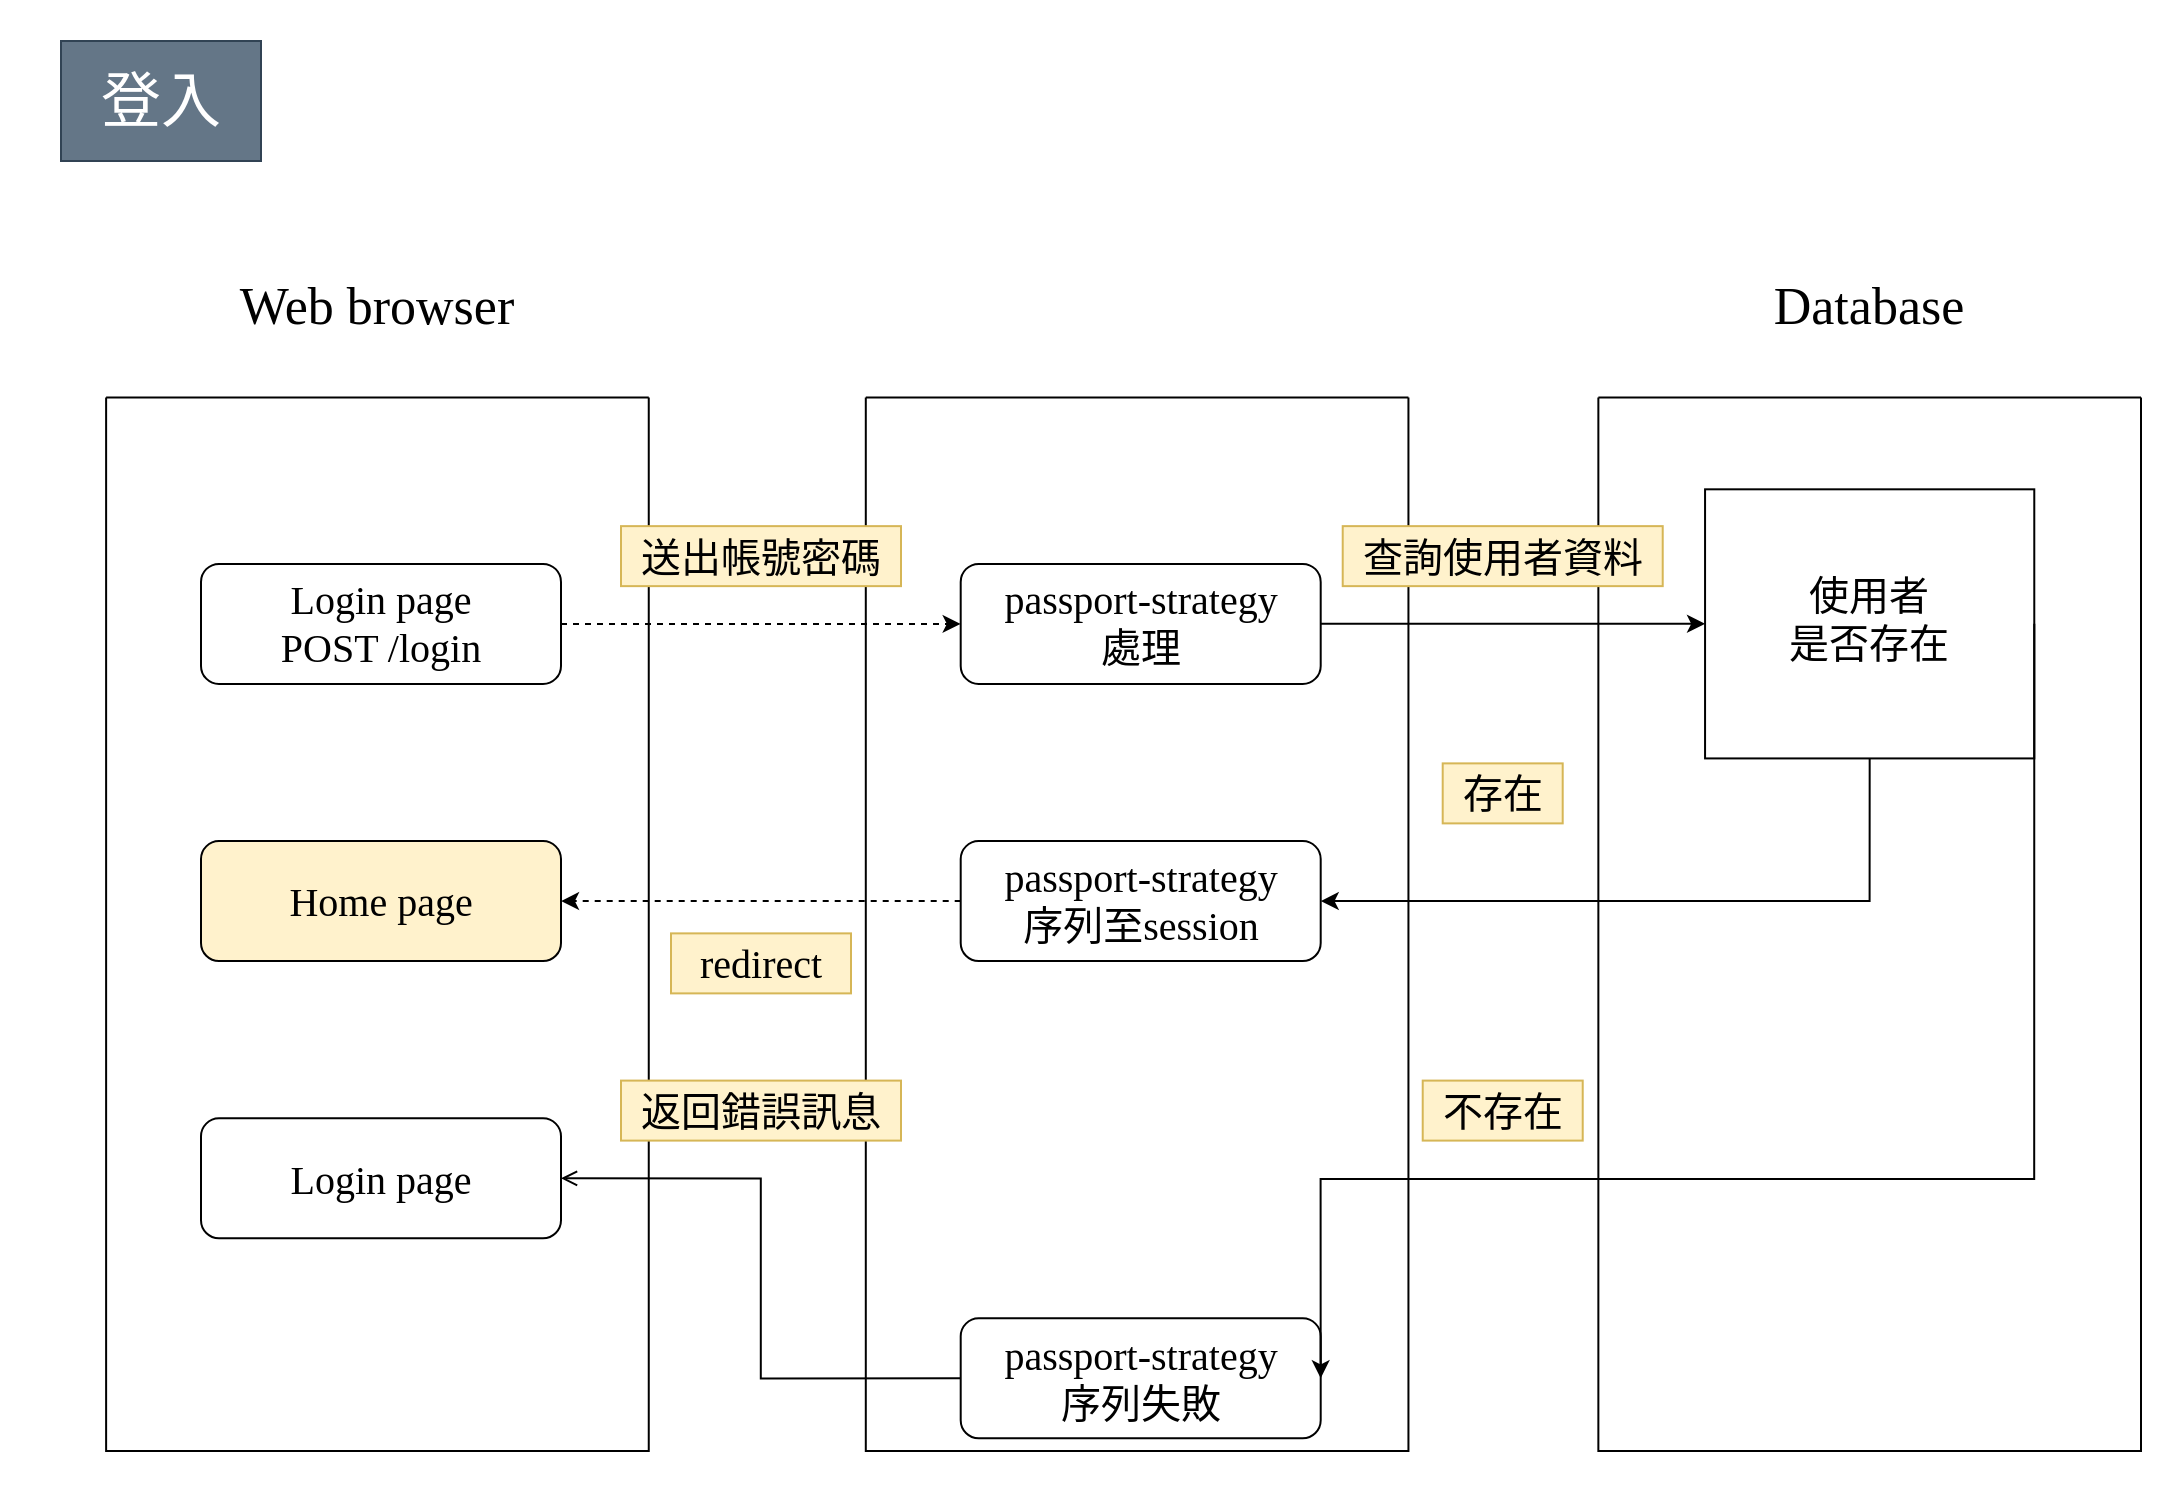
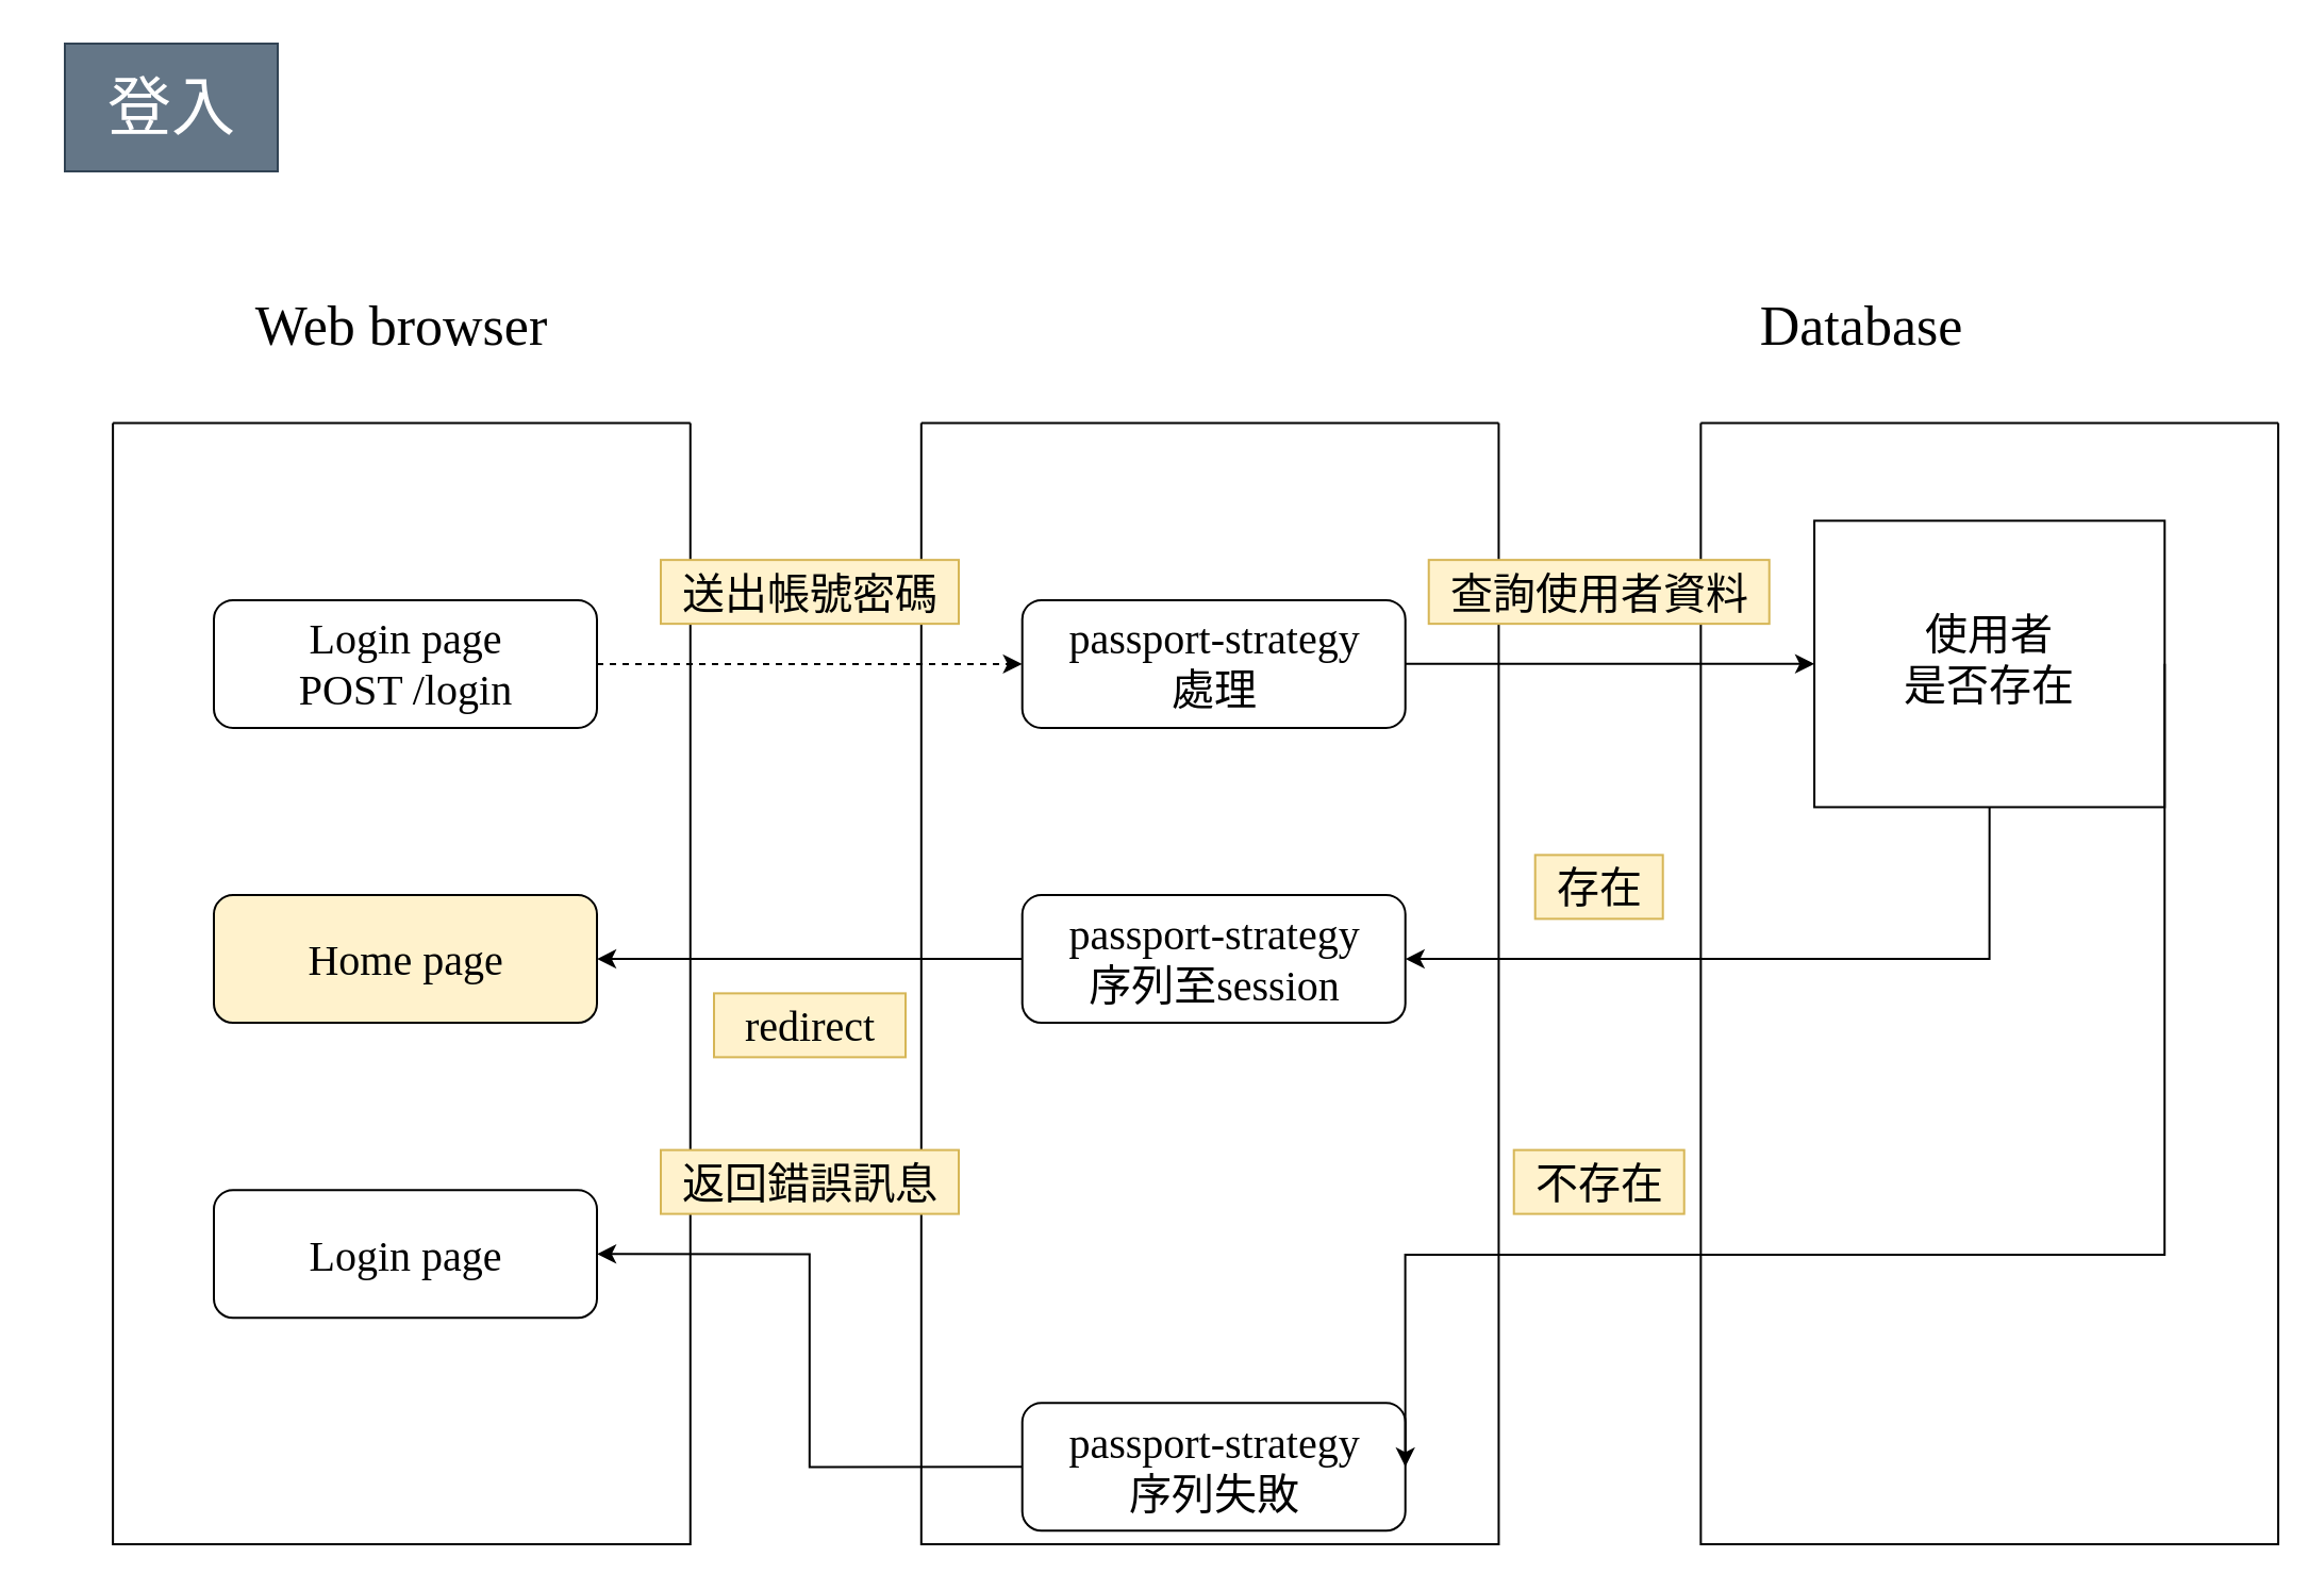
- <mxCell id="20" value="&lt;font style=&quot;font-size: 26px;&quot;&gt;Database&lt;/font&gt;" style="text;html=1;align=center;verticalAlign=middle;resizable=0;points=[];autosize=1;fontSize=26;fontFamily=微軟正黑體;" parent="2" vertex="1"><mxGeometry x="849.342" y="107.822" width="130" height="40" as="geometry" /></mxCell>
+ <mxCell id="20" value="&lt;font style=&quot;font-size: 26px;&quot;&gt;Database&lt;/font&gt;" style="text;html=1;align=center;verticalAlign=middle;resizable=0;points=[];autosize=1;fontSize=26;fontFamily=微軟正黑體;" parent="2" vertex="1"><mxGeometry x="789.342" y="107.822" width="130" height="40" as="geometry" /></mxCell>
- <mxCell id="18" value="存在" style="text;html=1;align=center;verticalAlign=middle;resizable=0;points=[];autosize=1;strokeColor=#d6b656;fillColor=#fff2cc;fontSize=20;fontFamily=微軟正黑體;" parent="2" vertex="1"><mxGeometry x="700.853" y="356.188" width="60" height="30" as="geometry" /></mxCell>
+ <mxCell id="18" value="存在" style="text;html=1;align=center;verticalAlign=middle;resizable=0;points=[];autosize=1;strokeColor=#d6b656;fillColor=#fff2cc;fontSize=20;fontFamily=微軟正黑體;" parent="2" vertex="1"><mxGeometry x="700.853" y="376.188" width="60" height="30" as="geometry" /></mxCell>
- <mxCell id="21" style="edgeStyle=orthogonalEdgeStyle;rounded=0;orthogonalLoop=1;jettySize=auto;html=1;entryX=1;entryY=0.5;entryDx=0;entryDy=0;fontSize=20;fontFamily=微軟正黑體;dashed=1;" parent="2" source="9" target="5" edge="1"><mxGeometry relative="1" as="geometry" /></mxCell>
+ <mxCell id="21" style="edgeStyle=orthogonalEdgeStyle;rounded=0;orthogonalLoop=1;jettySize=auto;html=1;entryX=1;entryY=0.5;entryDx=0;entryDy=0;fontSize=20;fontFamily=微軟正黑體;" parent="2" source="9" target="5" edge="1"><mxGeometry relative="1" as="geometry" /></mxCell>
- <mxCell id="25" style="edgeStyle=orthogonalEdgeStyle;rounded=0;orthogonalLoop=1;jettySize=auto;html=1;entryX=1;entryY=0.5;entryDx=0;entryDy=0;fontSize=20;exitX=0;exitY=0.5;exitDx=0;exitDy=0;fontFamily=微軟正黑體;endArrow=open;" parent="2" source="10" target="6" edge="1"><mxGeometry relative="1" as="geometry"><mxPoint x="459.884" y="505.941" as="sourcePoint" /><mxPoint x="242.829" y="505.941" as="targetPoint" /><Array as="points" /></mxGeometry></mxCell>
+ <mxCell id="25" style="edgeStyle=orthogonalEdgeStyle;rounded=0;orthogonalLoop=1;jettySize=auto;html=1;entryX=1;entryY=0.5;entryDx=0;entryDy=0;fontSize=20;exitX=0;exitY=0.5;exitDx=0;exitDy=0;fontFamily=微軟正黑體;" parent="2" source="10" target="6" edge="1"><mxGeometry relative="1" as="geometry"><mxPoint x="459.884" y="505.941" as="sourcePoint" /><mxPoint x="242.829" y="505.941" as="targetPoint" /><Array as="points" /></mxGeometry></mxCell>
